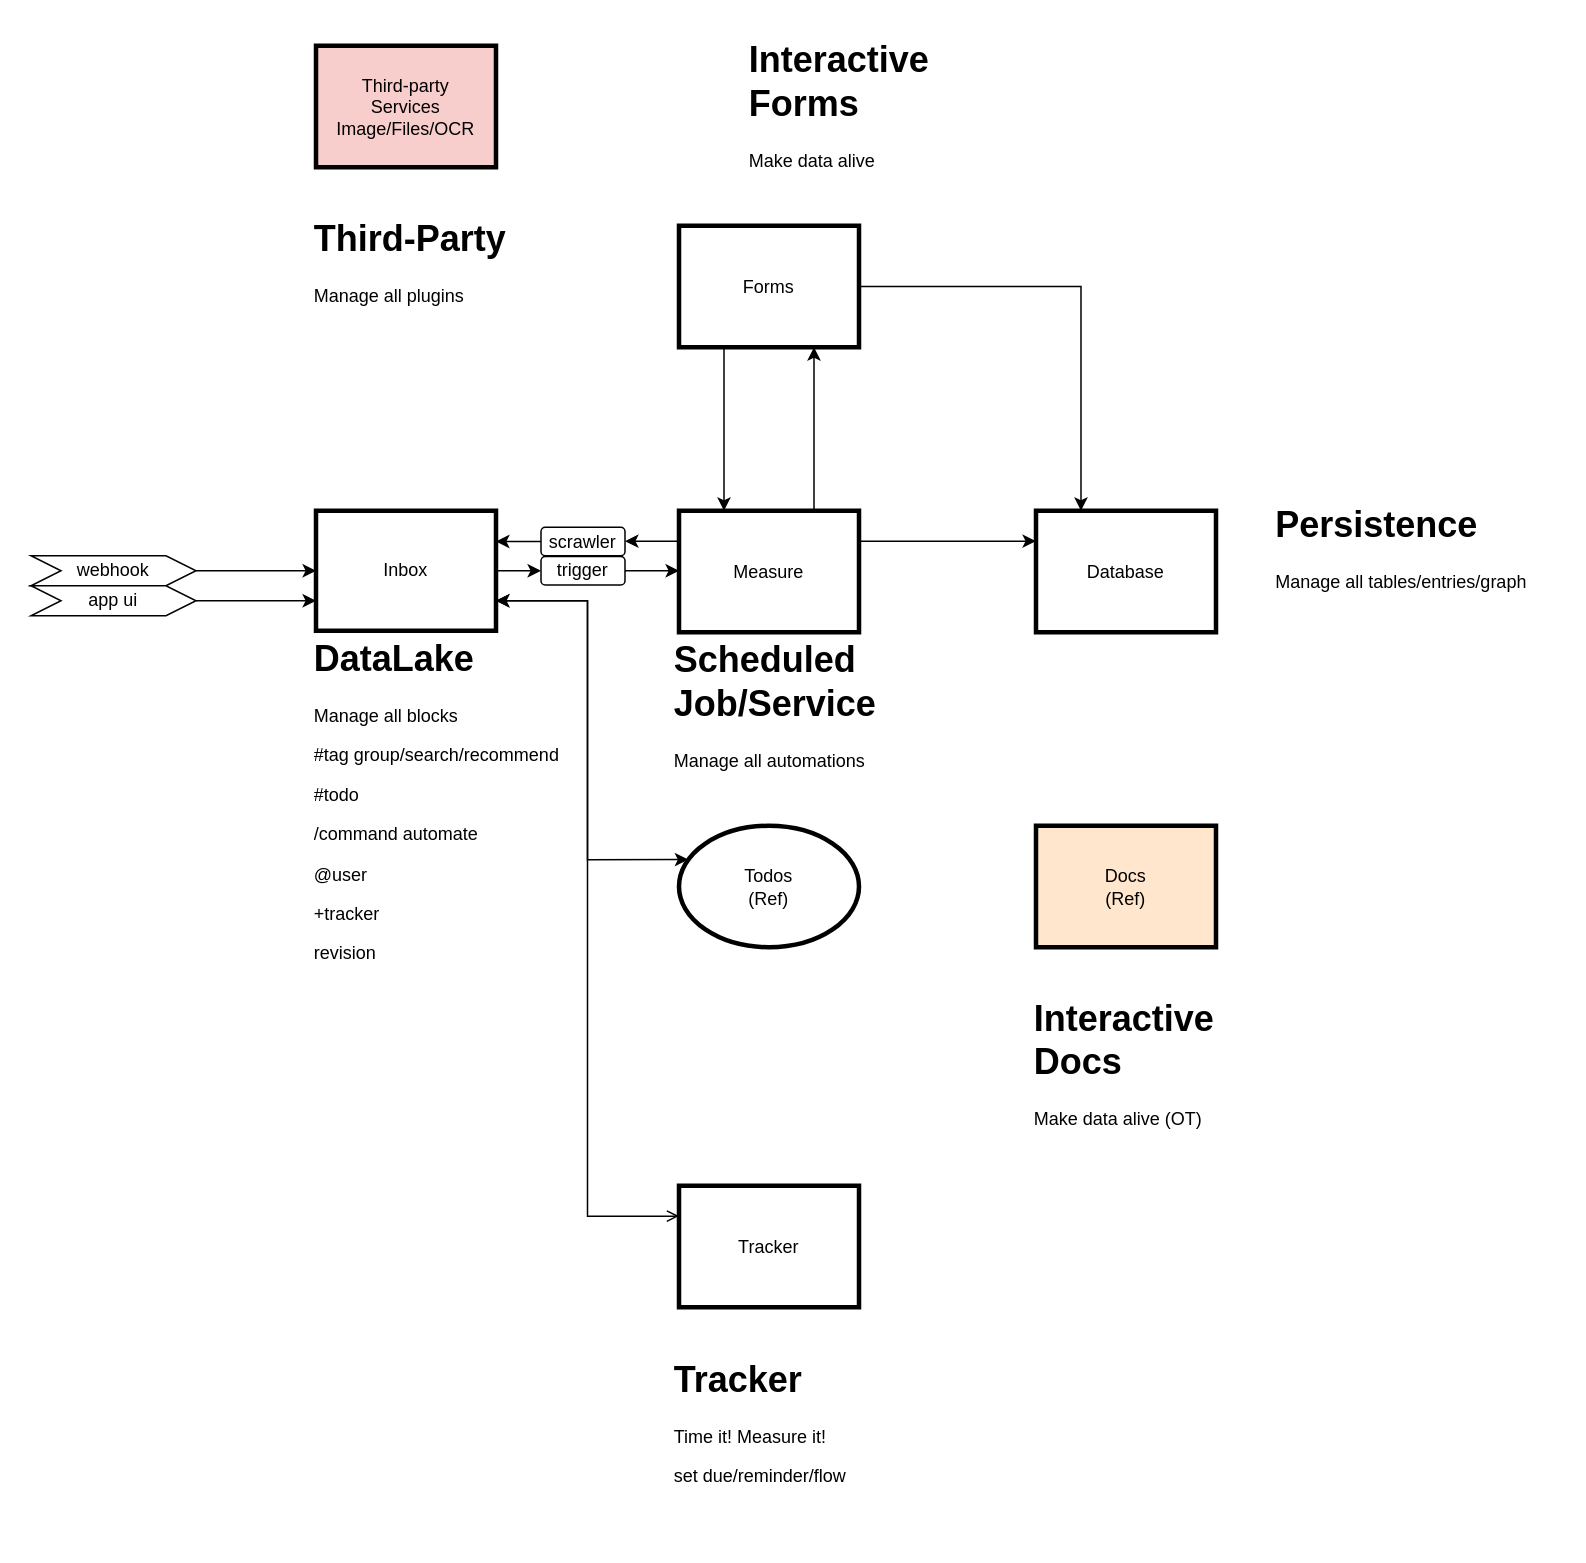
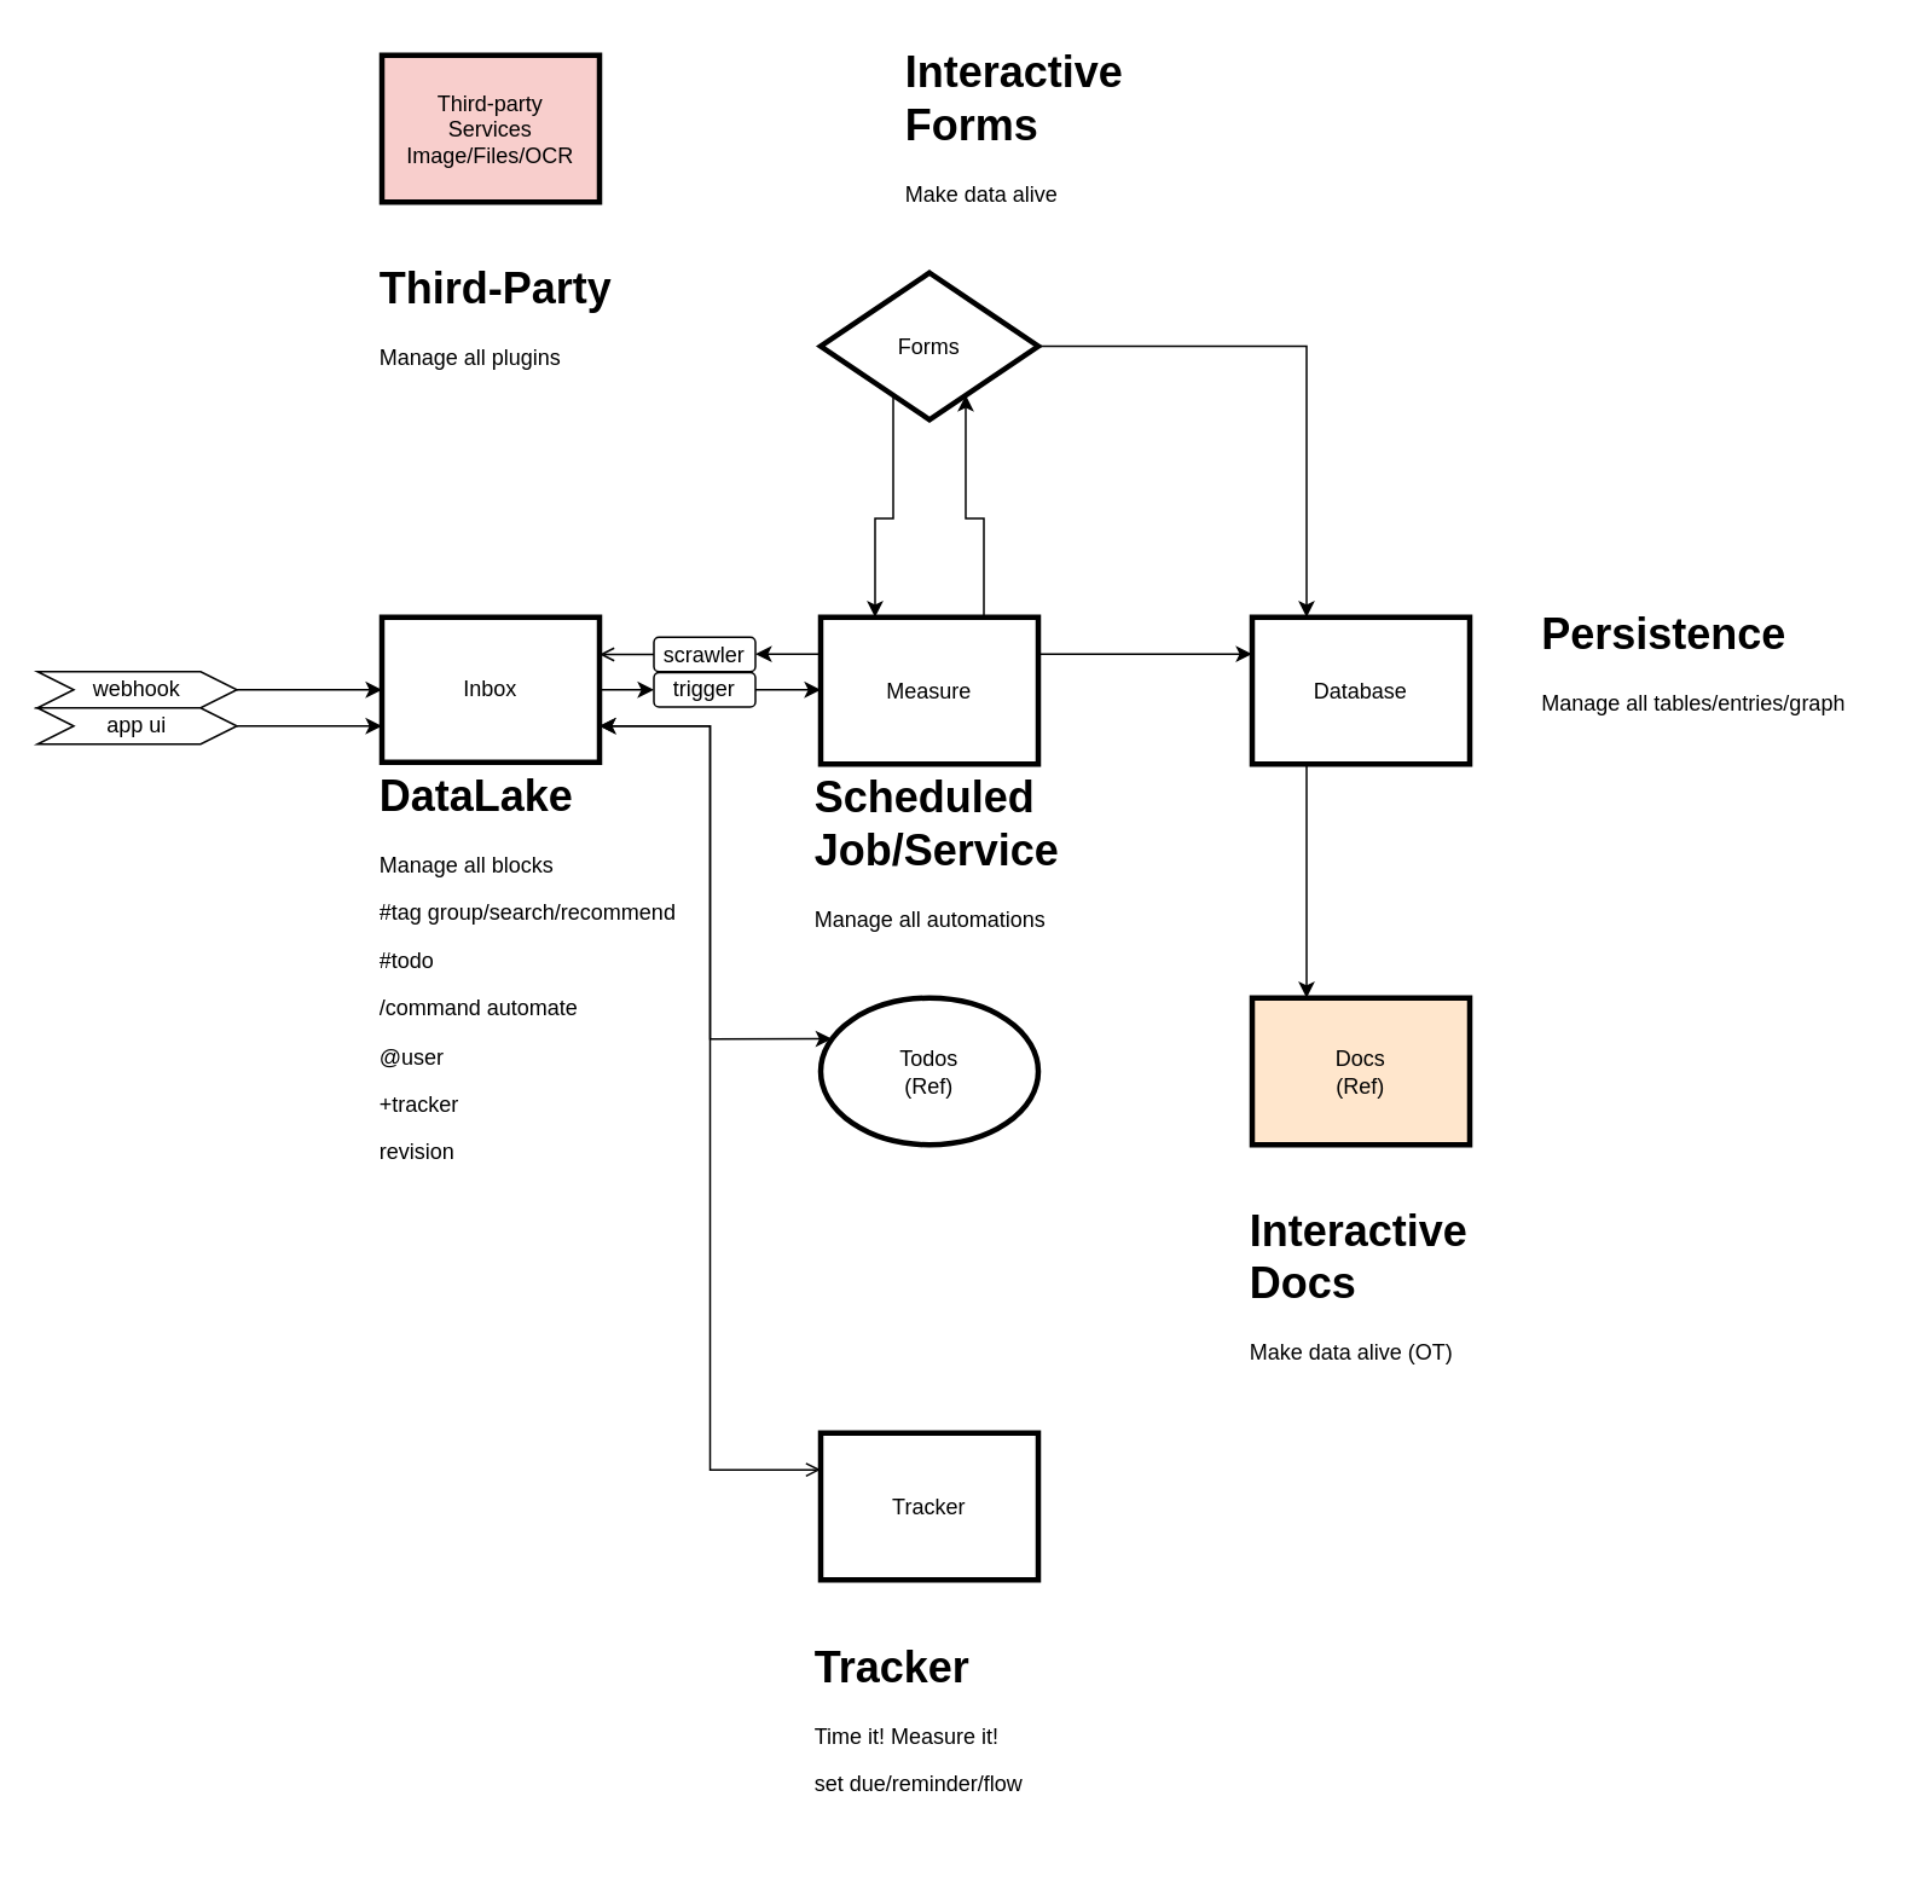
- <mxCell id="25" value="Forms" style="rounded=0;whiteSpace=wrap;html=1;strokeWidth=3;" vertex="1" parent="1"><mxGeometry x="452" y="150" width="120" height="81" as="geometry" /></mxCell>
+ <mxCell id="25" value="Forms" style="rhombus;whiteSpace=wrap;html=1;strokeWidth=3;" vertex="1" parent="1"><mxGeometry x="452" y="150" width="120" height="81" as="geometry" /></mxCell>
- <mxCell id="14" style="edgeStyle=orthogonalEdgeStyle;rounded=0;orthogonalLoop=1;jettySize=auto;html=1;exitX=0;exitY=0.5;exitDx=0;exitDy=0;entryX=1;entryY=0.25;entryDx=0;entryDy=0;" edge="1" parent="1" source="15" target="4"><mxGeometry relative="1" as="geometry" /></mxCell>
+ <mxCell id="14" style="edgeStyle=orthogonalEdgeStyle;rounded=0;orthogonalLoop=1;jettySize=auto;html=1;exitX=0;exitY=0.5;exitDx=0;exitDy=0;entryX=1;entryY=0.25;entryDx=0;entryDy=0;endArrow=open;" edge="1" parent="1" source="15" target="4"><mxGeometry relative="1" as="geometry" /></mxCell>
+ <mxCell id="18" style="edgeStyle=orthogonalEdgeStyle;rounded=0;orthogonalLoop=1;jettySize=auto;html=1;exitX=0.25;exitY=1;exitDx=0;exitDy=0;entryX=0.25;entryY=0;entryDx=0;entryDy=0;" edge="1" parent="1" source="19" target="21"><mxGeometry relative="1" as="geometry" /></mxCell>
